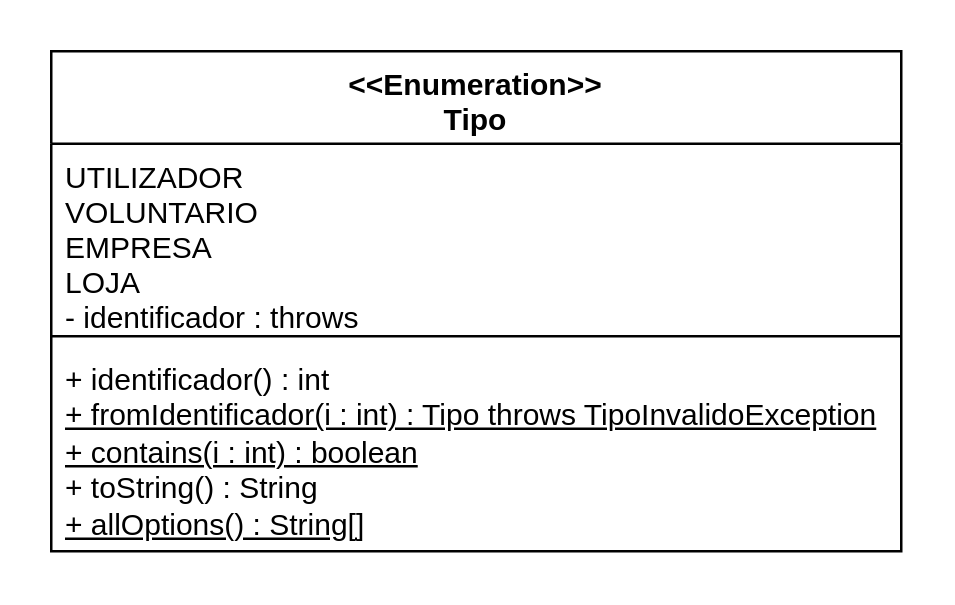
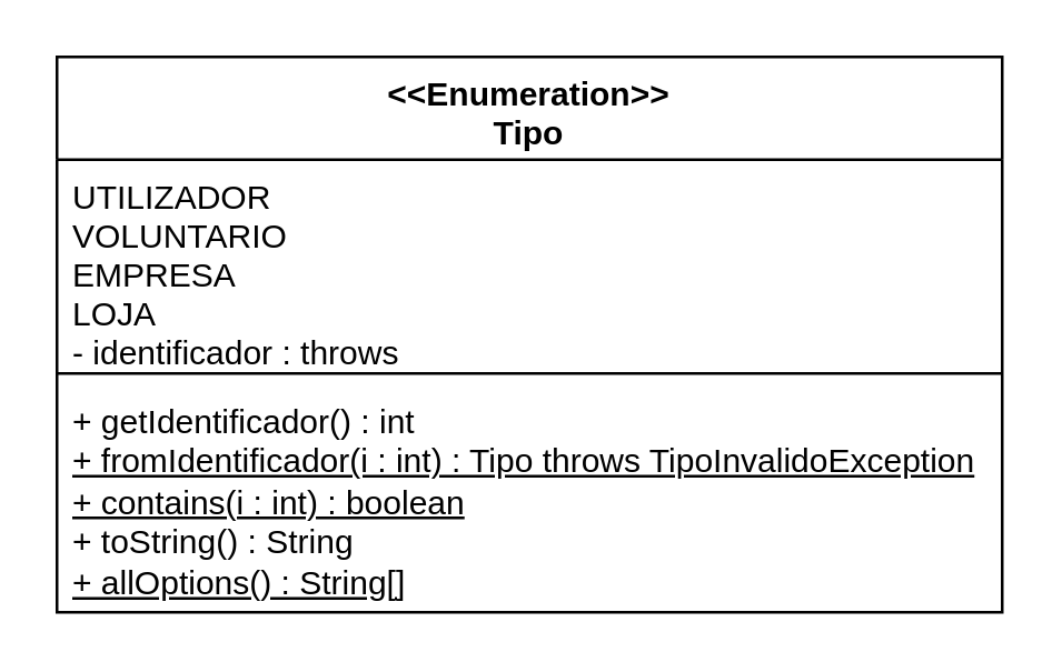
- <mxCell id="5" value="+ identificador() : int&lt;br&gt;&lt;u&gt;+ fromIdentificador(i : int) : Tipo throws TipoInvalidoException&lt;/u&gt;&lt;br&gt;&lt;u&gt;+ contains(i : int) : boolean&lt;/u&gt;&lt;br&gt;+ toString() : String&lt;br&gt;&lt;u&gt;+ allOptions() : String[]&lt;/u&gt;" style="text;strokeColor=none;fillColor=none;align=left;verticalAlign=top;spacingLeft=4;spacingRight=4;overflow=hidden;rotatable=0;points=[[0,0.5],[1,0.5]];portConstraint=eastwest;html=1;" vertex="1" parent="2"><mxGeometry y="118" width="340" height="82" as="geometry" /></mxCell>
+ <mxCell id="5" value="+ getIdentificador() : int&lt;br&gt;&lt;u&gt;+ fromIdentificador(i : int) : Tipo throws TipoInvalidoException&lt;/u&gt;&lt;br&gt;&lt;u&gt;+ contains(i : int) : boolean&lt;/u&gt;&lt;br&gt;+ toString() : String&lt;br&gt;&lt;u&gt;+ allOptions() : String[]&lt;/u&gt;" style="text;strokeColor=none;fillColor=none;align=left;verticalAlign=top;spacingLeft=4;spacingRight=4;overflow=hidden;rotatable=0;points=[[0,0.5],[1,0.5]];portConstraint=eastwest;html=1;" vertex="1" parent="2"><mxGeometry y="118" width="340" height="82" as="geometry" /></mxCell>
